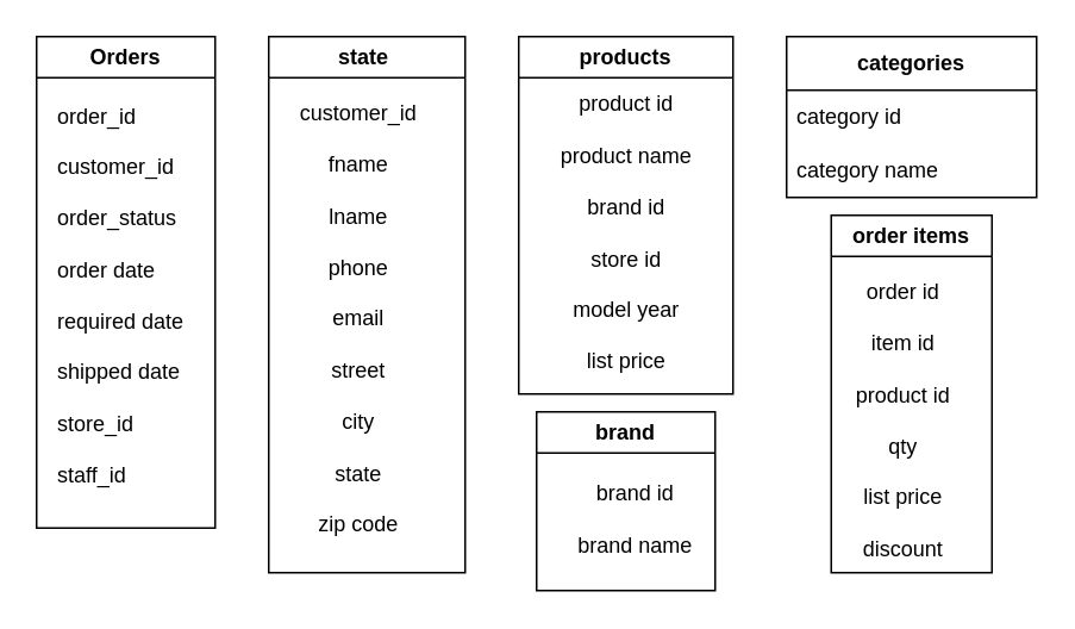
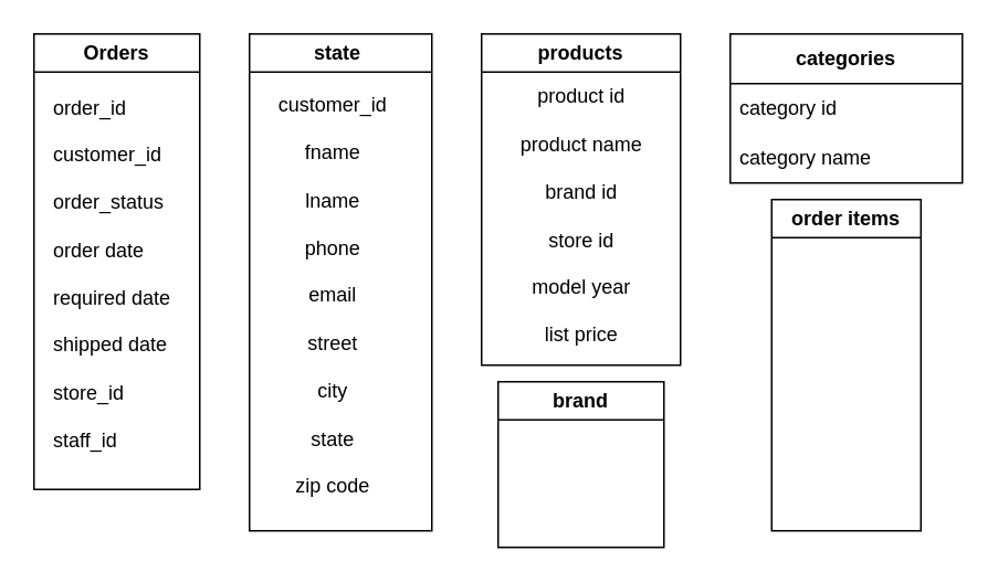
- <mxCell id="14" value="order id&lt;div&gt;&lt;br&gt;&lt;/div&gt;&lt;div&gt;item id&lt;/div&gt;&lt;div&gt;&lt;br&gt;&lt;/div&gt;&lt;div&gt;product id&lt;/div&gt;&lt;div&gt;&lt;br&gt;&lt;/div&gt;&lt;div&gt;qty&lt;/div&gt;&lt;div&gt;&lt;br&gt;&lt;/div&gt;&lt;div&gt;list price&lt;/div&gt;&lt;div&gt;&lt;br&gt;&lt;/div&gt;&lt;div&gt;discount&lt;/div&gt;" style="text;html=1;align=center;verticalAlign=middle;resizable=0;points=[];autosize=1;strokeColor=none;fillColor=none;" vertex="1" parent="13"><mxGeometry y="30" width="80" height="170" as="geometry" /></mxCell>
- <mxCell id="9" value="brand id&lt;div&gt;&lt;br&gt;&lt;/div&gt;&lt;div&gt;brand name&lt;/div&gt;" style="text;html=1;align=center;verticalAlign=middle;resizable=0;points=[];autosize=1;strokeColor=none;fillColor=none;" vertex="1" parent="8"><mxGeometry x="10" y="30" width="90" height="60" as="geometry" /></mxCell>
